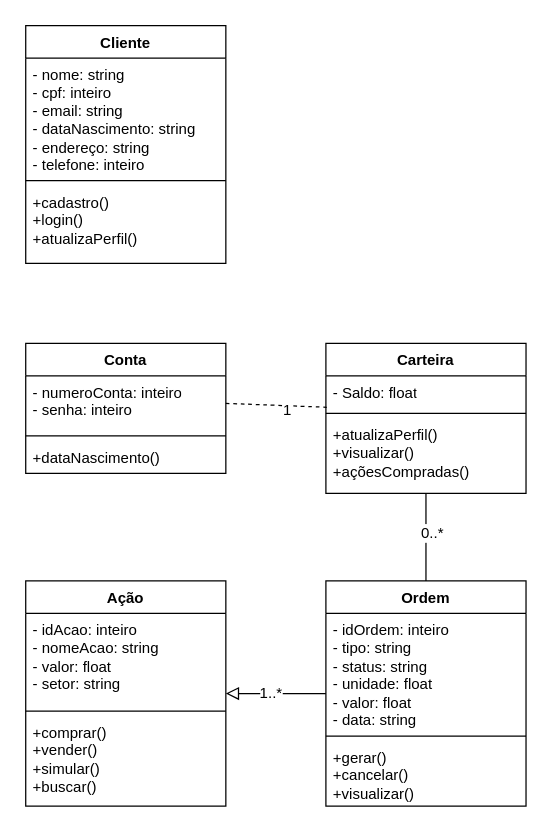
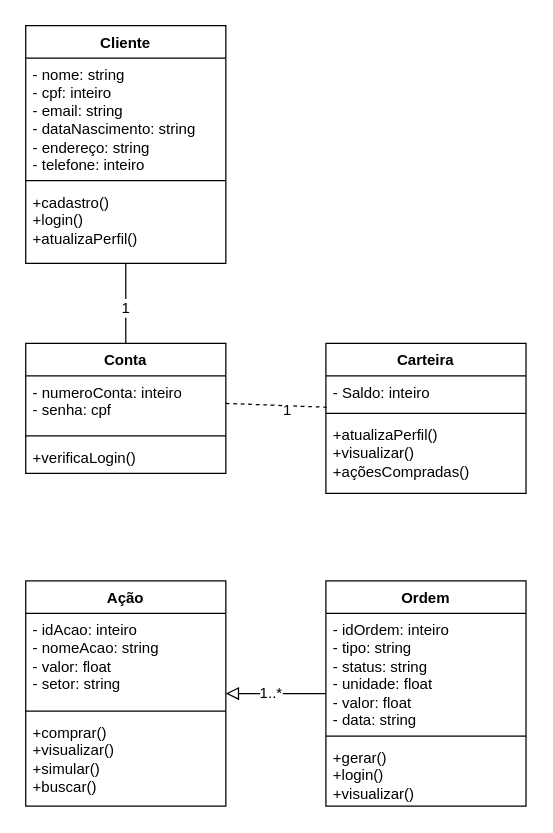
+ <mxCell id="24" value="" style="endArrow=none;endFill=0;endSize=24;html=1;rounded=0;fontSize=12;edgeStyle=orthogonalEdgeStyle;exitX=0.5;exitY=0;exitDx=0;exitDy=0;" parent="1" source="20" target="5" edge="1"><mxGeometry width="160" relative="1" as="geometry"><mxPoint x="100" y="244" as="sourcePoint" /><mxPoint x="70" y="224" as="targetPoint" /><Array as="points"><mxPoint x="100" y="224" /><mxPoint x="100" y="224" /></Array></mxGeometry></mxCell>
+ <mxCell id="25" value="1" style="edgeLabel;html=1;align=center;verticalAlign=middle;resizable=0;points=[];fontSize=12;" parent="24" vertex="1" connectable="0"><mxGeometry x="-0.136" y="1" relative="1" as="geometry"><mxPoint y="-1" as="offset" /></mxGeometry></mxCell>
- <mxCell id="17" value="- Saldo: float" style="text;strokeColor=none;fillColor=none;align=left;verticalAlign=top;spacingLeft=4;spacingRight=4;overflow=hidden;rotatable=0;points=[[0,0.5],[1,0.5]];portConstraint=eastwest;whiteSpace=wrap;html=1;" parent="16" vertex="1"><mxGeometry y="26" width="160" height="26" as="geometry" /></mxCell>
+ <mxCell id="17" value="- Saldo: inteiro" style="text;strokeColor=none;fillColor=none;align=left;verticalAlign=top;spacingLeft=4;spacingRight=4;overflow=hidden;rotatable=0;points=[[0,0.5],[1,0.5]];portConstraint=eastwest;whiteSpace=wrap;html=1;" parent="16" vertex="1"><mxGeometry y="26" width="160" height="26" as="geometry" /></mxCell>
- <mxCell id="21" value="- numeroConta: inteiro&lt;div&gt;- senha: inteiro&lt;/div&gt;" style="text;strokeColor=none;fillColor=none;align=left;verticalAlign=top;spacingLeft=4;spacingRight=4;overflow=hidden;rotatable=0;points=[[0,0.5],[1,0.5]];portConstraint=eastwest;whiteSpace=wrap;html=1;" parent="20" vertex="1"><mxGeometry y="26" width="160" height="44" as="geometry" /></mxCell>
+ <mxCell id="21" value="- numeroConta: inteiro&lt;div&gt;- senha: cpf&lt;/div&gt;" style="text;strokeColor=none;fillColor=none;align=left;verticalAlign=top;spacingLeft=4;spacingRight=4;overflow=hidden;rotatable=0;points=[[0,0.5],[1,0.5]];portConstraint=eastwest;whiteSpace=wrap;html=1;" parent="20" vertex="1"><mxGeometry y="26" width="160" height="44" as="geometry" /></mxCell>
- <mxCell id="23" value="+dataNascimento()" style="text;strokeColor=none;fillColor=none;align=left;verticalAlign=top;spacingLeft=4;spacingRight=4;overflow=hidden;rotatable=0;points=[[0,0.5],[1,0.5]];portConstraint=eastwest;whiteSpace=wrap;html=1;" parent="20" vertex="1"><mxGeometry y="78" width="160" height="26" as="geometry" /></mxCell>
+ <mxCell id="23" value="+verificaLogin()" style="text;strokeColor=none;fillColor=none;align=left;verticalAlign=top;spacingLeft=4;spacingRight=4;overflow=hidden;rotatable=0;points=[[0,0.5],[1,0.5]];portConstraint=eastwest;whiteSpace=wrap;html=1;" parent="20" vertex="1"><mxGeometry y="78" width="160" height="26" as="geometry" /></mxCell>
- <mxCell id="28" style="edgeStyle=none;curved=1;rounded=0;orthogonalLoop=1;jettySize=auto;html=1;entryX=0.5;entryY=0;entryDx=0;entryDy=0;fontSize=12;startSize=8;endSize=8;endArrow=none;endFill=0;" parent="1" source="19" target="12" edge="1"><mxGeometry relative="1" as="geometry" /></mxCell>
- <mxCell id="29" value="0..*" style="edgeLabel;html=1;align=center;verticalAlign=middle;resizable=0;points=[];fontSize=12;" parent="28" vertex="1" connectable="0"><mxGeometry x="-0.098" y="4" relative="1" as="geometry"><mxPoint y="-1" as="offset" /></mxGeometry></mxCell>
- <mxCell id="9" value="+comprar()&lt;div&gt;+vender()&lt;/div&gt;&lt;div&gt;+simular()&lt;/div&gt;&lt;div&gt;+buscar()&lt;/div&gt;" style="text;strokeColor=none;fillColor=none;align=left;verticalAlign=top;spacingLeft=4;spacingRight=4;overflow=hidden;rotatable=0;points=[[0,0.5],[1,0.5]];portConstraint=eastwest;whiteSpace=wrap;html=1;" parent="6" vertex="1"><mxGeometry y="108" width="160" height="72" as="geometry" /></mxCell>
+ <mxCell id="9" value="+comprar()&lt;div&gt;+visualizar()&lt;/div&gt;&lt;div&gt;+simular()&lt;/div&gt;&lt;div&gt;+buscar()&lt;/div&gt;" style="text;strokeColor=none;fillColor=none;align=left;verticalAlign=top;spacingLeft=4;spacingRight=4;overflow=hidden;rotatable=0;points=[[0,0.5],[1,0.5]];portConstraint=eastwest;whiteSpace=wrap;html=1;" parent="6" vertex="1"><mxGeometry y="108" width="160" height="72" as="geometry" /></mxCell>
- <mxCell id="15" value="+gerar()&lt;div&gt;+cancelar()&lt;/div&gt;&lt;div&gt;+visualizar()&lt;/div&gt;" style="text;strokeColor=none;fillColor=none;align=left;verticalAlign=top;spacingLeft=4;spacingRight=4;overflow=hidden;rotatable=0;points=[[0,0.5],[1,0.5]];portConstraint=eastwest;whiteSpace=wrap;html=1;" parent="12" vertex="1"><mxGeometry y="128" width="160" height="52" as="geometry" /></mxCell>
+ <mxCell id="15" value="+gerar()&lt;div&gt;+login()&lt;/div&gt;&lt;div&gt;+visualizar()&lt;/div&gt;" style="text;strokeColor=none;fillColor=none;align=left;verticalAlign=top;spacingLeft=4;spacingRight=4;overflow=hidden;rotatable=0;points=[[0,0.5],[1,0.5]];portConstraint=eastwest;whiteSpace=wrap;html=1;" parent="12" vertex="1"><mxGeometry y="128" width="160" height="52" as="geometry" /></mxCell>
